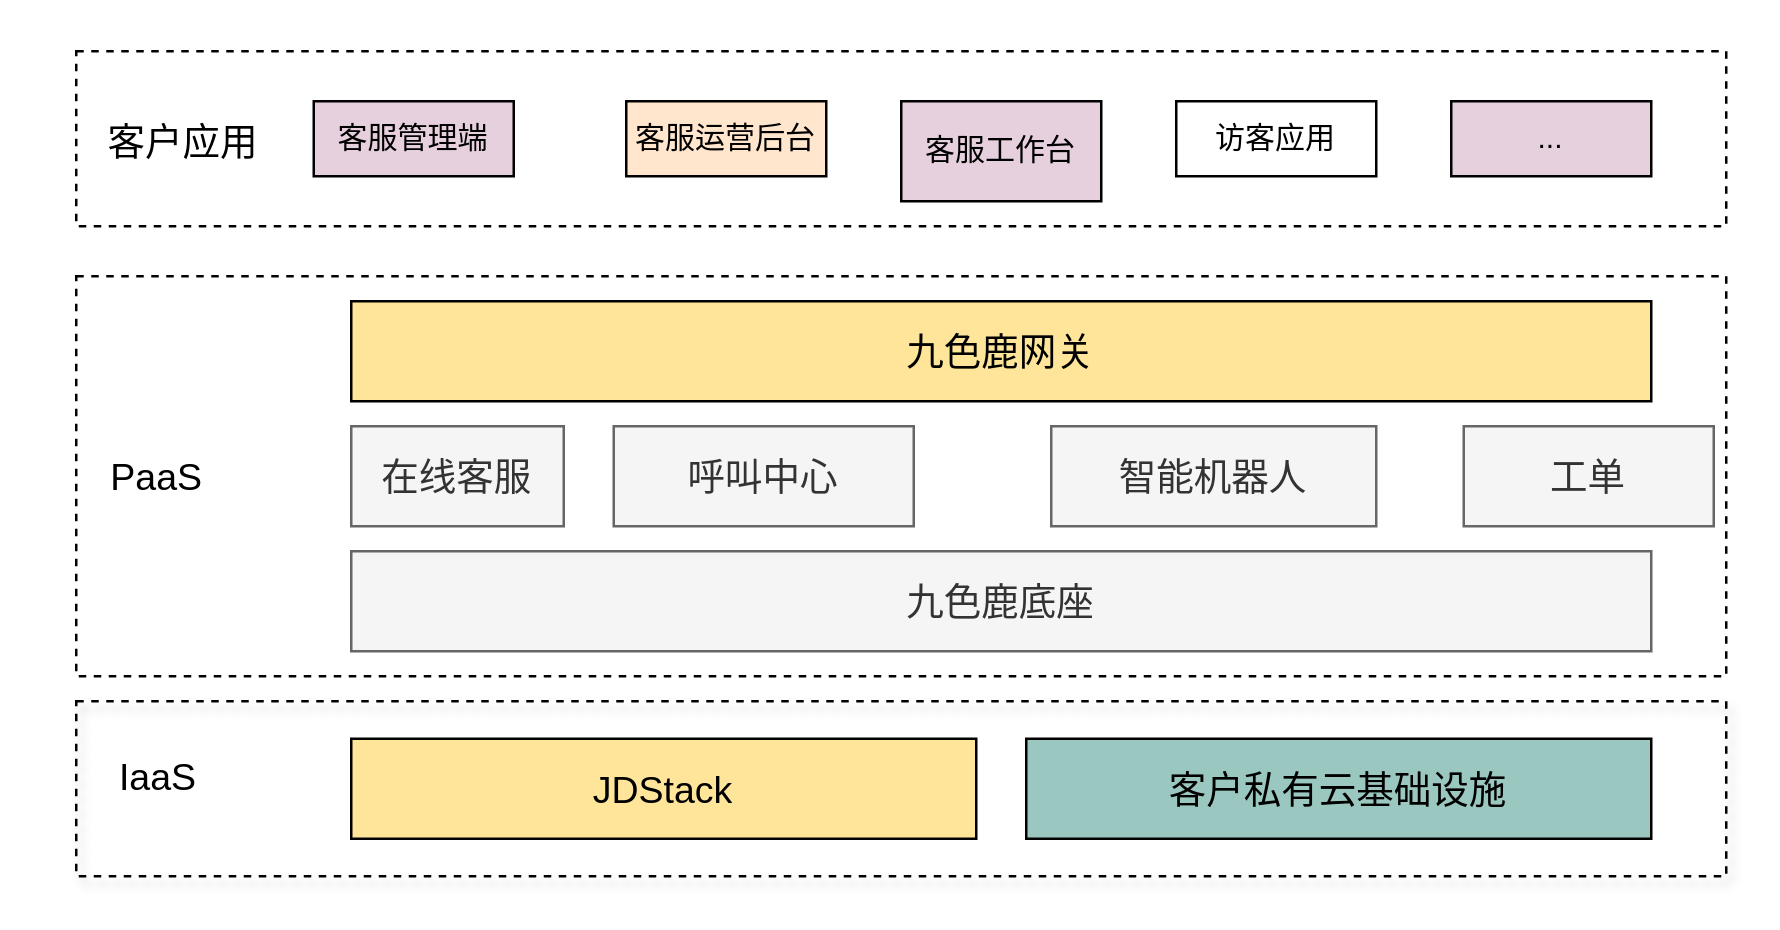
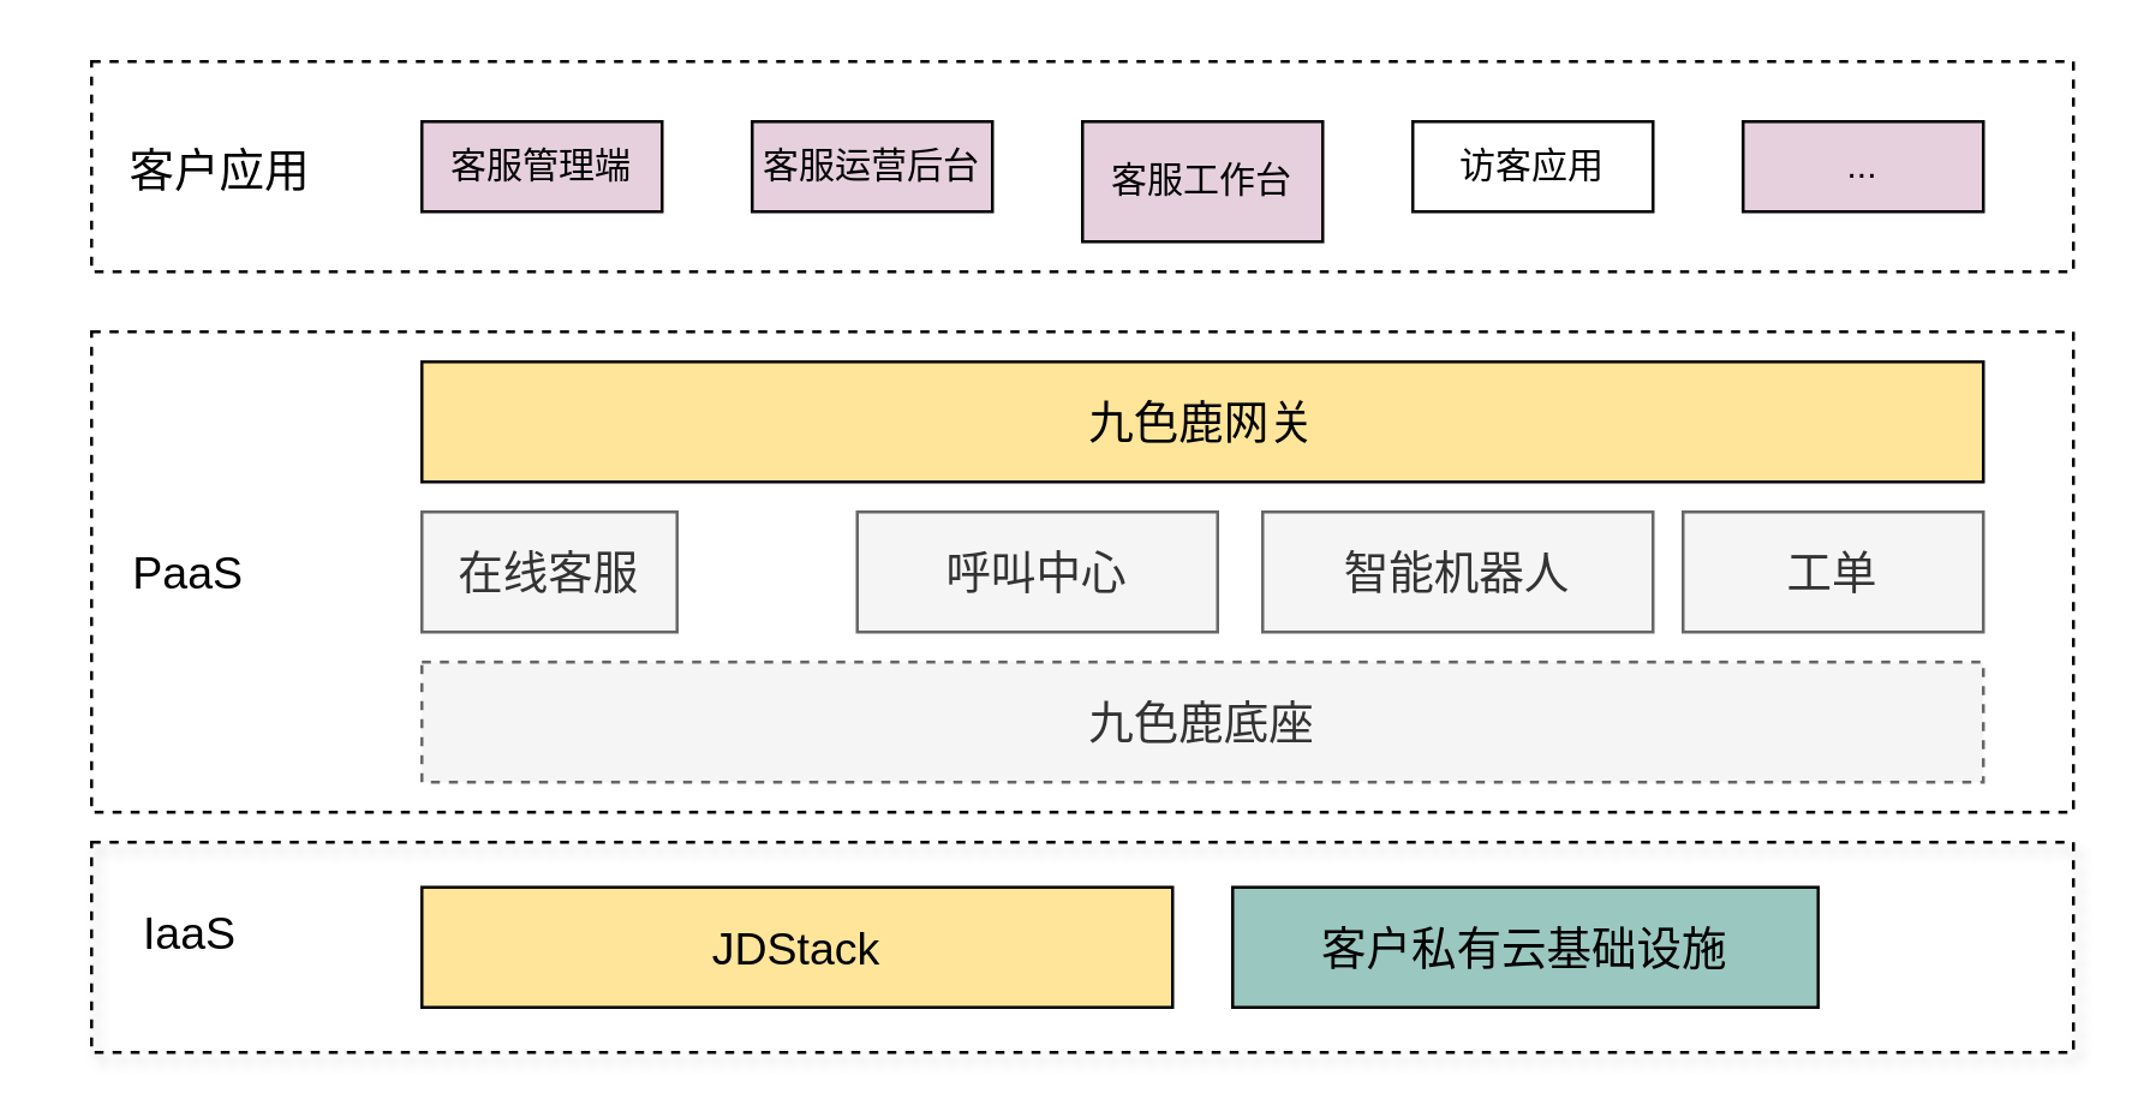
- <mxCell id="6" value="客服管理端" style="rounded=0;whiteSpace=wrap;html=1;shadow=0;fillColor=#E6D0DE;" parent="1" vertex="1"><mxGeometry x="125" y="40" width="80" height="30" as="geometry" /></mxCell>
+ <mxCell id="6" value="客服管理端" style="rounded=0;whiteSpace=wrap;html=1;shadow=0;fillColor=#E6D0DE;" parent="1" vertex="1"><mxGeometry x="140" y="40" width="80" height="30" as="geometry" /></mxCell>
- <mxCell id="7" value="客服运营后台" style="rounded=0;whiteSpace=wrap;html=1;shadow=0;fillColor=#ffe6cc;" parent="1" vertex="1"><mxGeometry x="250" y="40" width="80" height="30" as="geometry" /></mxCell>
+ <mxCell id="7" value="客服运营后台" style="rounded=0;whiteSpace=wrap;html=1;shadow=0;fillColor=#E6D0DE;" parent="1" vertex="1"><mxGeometry x="250" y="40" width="80" height="30" as="geometry" /></mxCell>
- <mxCell id="15" value="&lt;font style=&quot;font-size: 15px&quot;&gt;呼叫中心&lt;/font&gt;" style="rounded=0;whiteSpace=wrap;html=1;fillColor=#f5f5f5;strokeColor=#666666;fontColor=#333333;" parent="1" vertex="1"><mxGeometry x="245" y="170" width="120" height="40" as="geometry" /></mxCell>
+ <mxCell id="15" value="&lt;font style=&quot;font-size: 15px&quot;&gt;呼叫中心&lt;/font&gt;" style="rounded=0;whiteSpace=wrap;html=1;fillColor=#f5f5f5;strokeColor=#666666;fontColor=#333333;" parent="1" vertex="1"><mxGeometry x="285" y="170" width="120" height="40" as="geometry" /></mxCell>
- <mxCell id="19" value="&lt;font style=&quot;font-size: 15px&quot;&gt;工单&lt;/font&gt;" style="rounded=0;whiteSpace=wrap;html=1;fillColor=#f5f5f5;strokeColor=#666666;fontColor=#333333;" parent="1" vertex="1"><mxGeometry x="585" y="170" width="100" height="40" as="geometry" /></mxCell>
+ <mxCell id="19" value="&lt;font style=&quot;font-size: 15px&quot;&gt;工单&lt;/font&gt;" style="rounded=0;whiteSpace=wrap;html=1;fillColor=#f5f5f5;strokeColor=#666666;fontColor=#333333;" parent="1" vertex="1"><mxGeometry x="560" y="170" width="100" height="40" as="geometry" /></mxCell>
- <mxCell id="5" value="&lt;font style=&quot;font-size: 15px&quot;&gt;九色鹿底座&lt;/font&gt;" style="rounded=0;whiteSpace=wrap;html=1;fillColor=#f5f5f5;strokeColor=#666666;fontColor=#333333;" parent="1" vertex="1"><mxGeometry x="140" y="220" width="520" height="40" as="geometry" /></mxCell>
+ <mxCell id="5" value="&lt;font style=&quot;font-size: 15px&quot;&gt;九色鹿底座&lt;/font&gt;" style="rounded=0;whiteSpace=wrap;html=1;fillColor=#f5f5f5;strokeColor=#666666;fontColor=#333333;dashed=1;" parent="1" vertex="1"><mxGeometry x="140" y="220" width="520" height="40" as="geometry" /></mxCell>
- <mxCell id="20" value="&lt;font style=&quot;font-size: 15px&quot;&gt;客户私有云基础设施&lt;/font&gt;" style="rounded=0;whiteSpace=wrap;html=1;fillColor=#9AC7BF;" vertex="1" parent="1"><mxGeometry x="410" y="295" width="250" height="40" as="geometry" /></mxCell>
+ <mxCell id="20" value="&lt;font style=&quot;font-size: 15px&quot;&gt;客户私有云基础设施&lt;/font&gt;" style="rounded=0;whiteSpace=wrap;html=1;fillColor=#9AC7BF;" vertex="1" parent="1"><mxGeometry x="410" y="295" width="195" height="40" as="geometry" /></mxCell>
